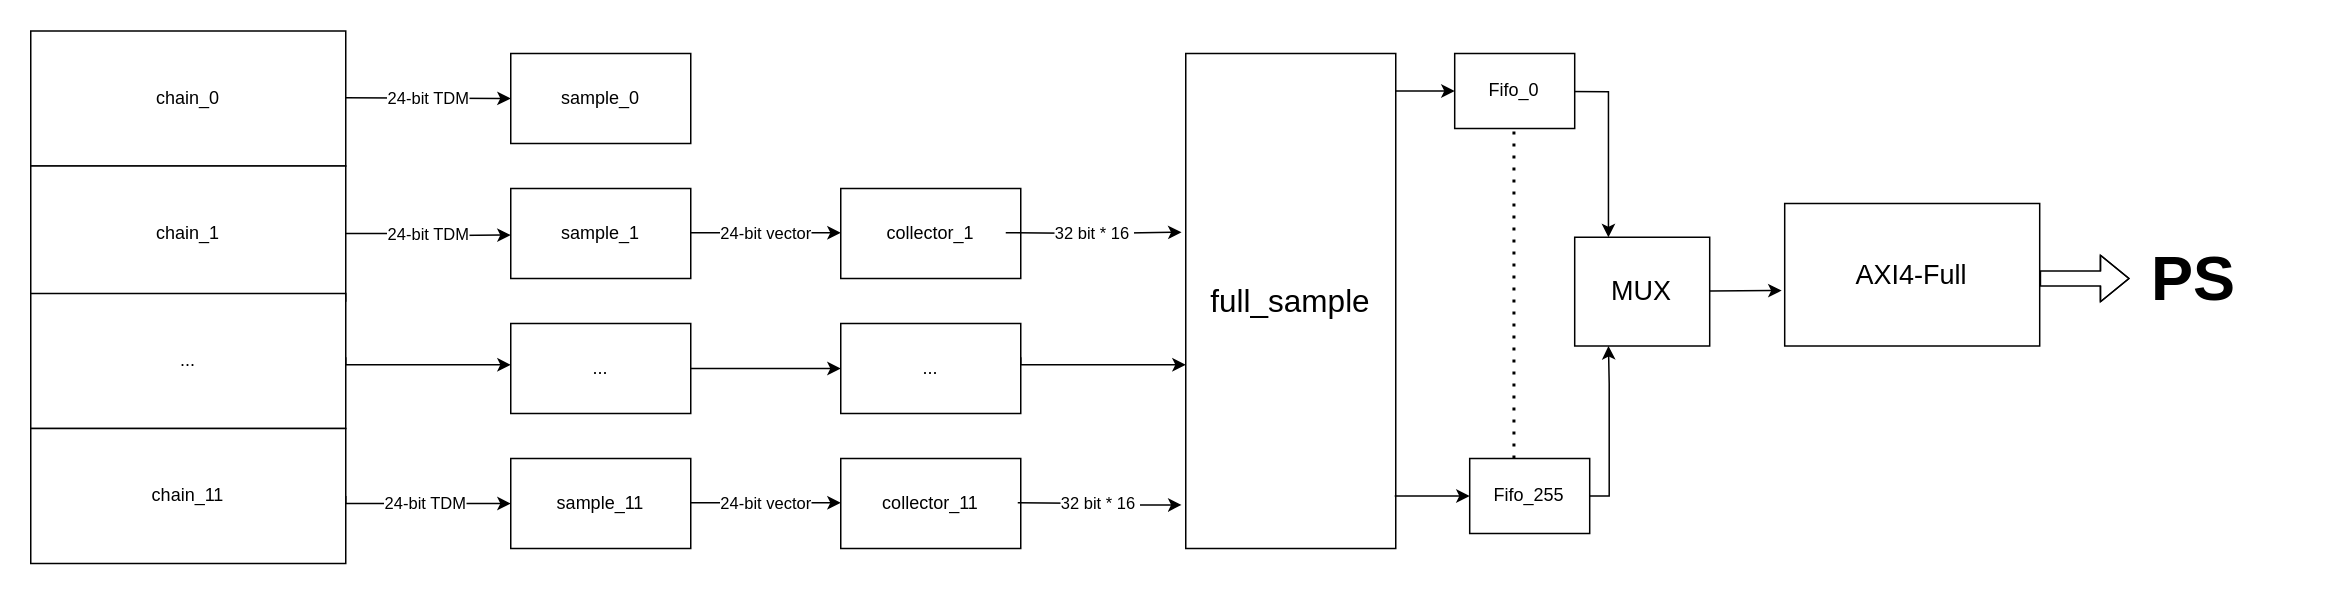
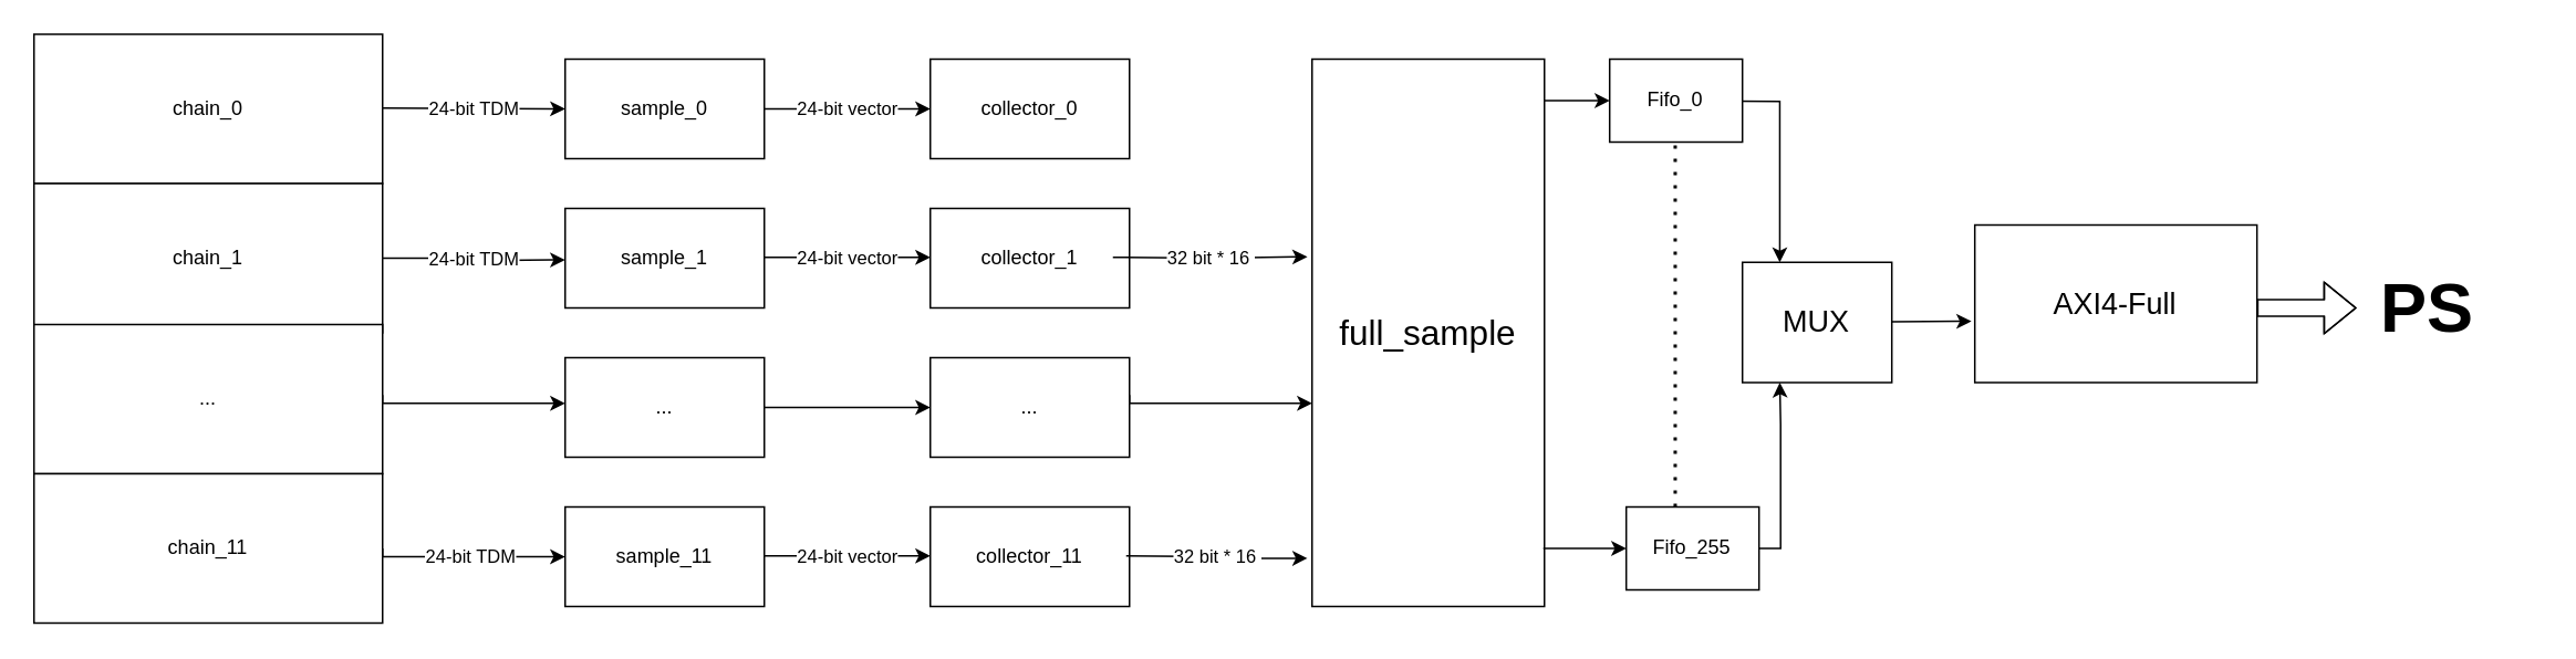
+ <mxCell id="2" value="24-bit vector" style="edgeStyle=orthogonalEdgeStyle;rounded=0;orthogonalLoop=1;jettySize=auto;html=1;exitX=1;exitY=0.5;exitDx=0;exitDy=0;entryX=0;entryY=0.5;entryDx=0;entryDy=0;" parent="1" source="3" target="8" edge="1"><mxGeometry relative="1" as="geometry"><mxPoint as="offset" /></mxGeometry></mxCell>
+ <mxCell id="8" value="collector_0" style="rounded=0;whiteSpace=wrap;html=1;" parent="1" vertex="1"><mxGeometry x="560" y="35" width="120" height="60" as="geometry" /></mxCell>
